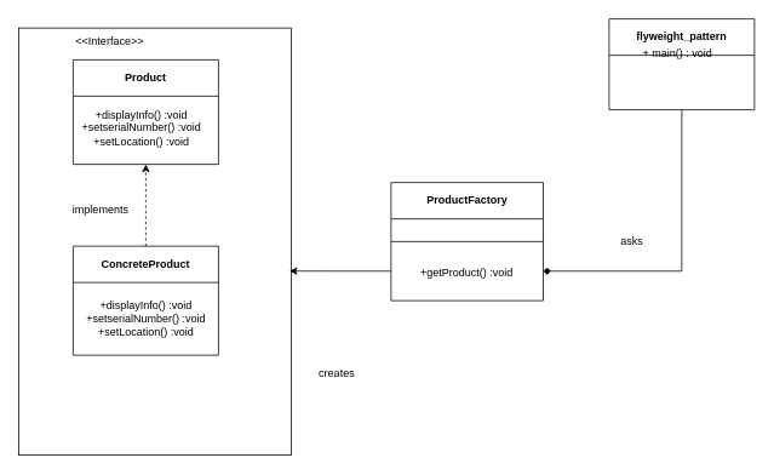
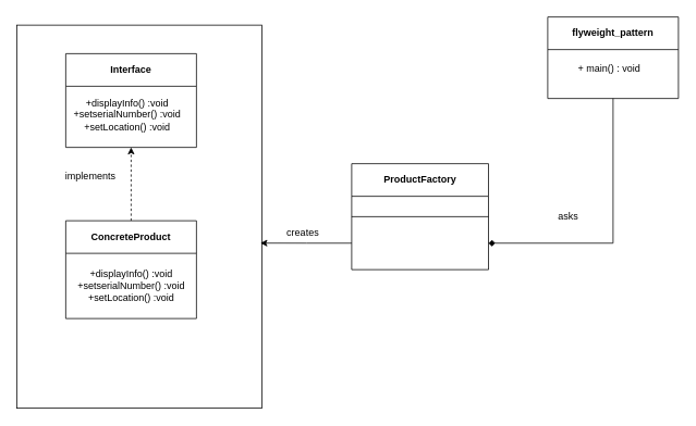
- <mxCell id="11" value="&amp;lt;&amp;lt;Interface&amp;gt;&amp;gt;" style="text;html=1;align=center;verticalAlign=middle;resizable=0;points=[];autosize=1;strokeColor=none;fillColor=none;" parent="1" vertex="1"><mxGeometry x="70" y="30" width="100" height="30" as="geometry" /></mxCell>
- <mxCell id="8" value="+ main() : void&lt;div&gt;&lt;br/&gt;&lt;/div&gt;" style="text;html=1;align=center;verticalAlign=middle;resizable=0;points=[];autosize=1;strokeColor=none;fillColor=none;" parent="7" vertex="1"><mxGeometry x="25" y="25" width="100" height="40" as="geometry" /></mxCell>
+ <mxCell id="8" value="+ main() : void&lt;div&gt;&lt;br/&gt;&lt;/div&gt;" style="text;html=1;align=center;verticalAlign=middle;resizable=0;points=[];autosize=1;strokeColor=none;fillColor=none;" parent="7" vertex="1"><mxGeometry x="25" y="50" width="100" height="40" as="geometry" /></mxCell>
- <mxCell id="3" value="Product" style="swimlane;whiteSpace=wrap;html=1;startSize=40;" parent="1" vertex="1"><mxGeometry x="80" y="65" width="160" height="115" as="geometry" /></mxCell>
+ <mxCell id="3" value="Interface" style="swimlane;whiteSpace=wrap;html=1;startSize=40;" parent="1" vertex="1"><mxGeometry x="80" y="65" width="160" height="115" as="geometry" /></mxCell>
- <mxCell id="14" value="implements" style="text;html=1;align=center;verticalAlign=middle;resizable=0;points=[];autosize=1;strokeColor=none;fillColor=none;" vertex="1" parent="1"><mxGeometry x="70" y="215" width="80" height="30" as="geometry" /></mxCell>
+ <mxCell id="14" value="implements" style="text;html=1;align=center;verticalAlign=middle;resizable=0;points=[];autosize=1;strokeColor=none;fillColor=none;" vertex="1" parent="1"><mxGeometry x="70" y="200" width="80" height="30" as="geometry" /></mxCell>
- <mxCell id="10" value="+getProduct() :void" style="text;html=1;align=center;verticalAlign=middle;resizable=0;points=[];autosize=1;strokeColor=none;fillColor=none;" parent="9" vertex="1"><mxGeometry x="17.5" y="85" width="130" height="30" as="geometry" /></mxCell>
- <mxCell id="13" value="creates" style="text;html=1;align=center;verticalAlign=middle;resizable=0;points=[];autosize=1;strokeColor=none;fillColor=none;" parent="1" vertex="1"><mxGeometry x="340" y="395" width="60" height="30" as="geometry" /></mxCell>
+ <mxCell id="13" value="creates" style="text;html=1;align=center;verticalAlign=middle;resizable=0;points=[];autosize=1;strokeColor=none;fillColor=none;" parent="1" vertex="1"><mxGeometry x="340" y="270" width="60" height="30" as="geometry" /></mxCell>
